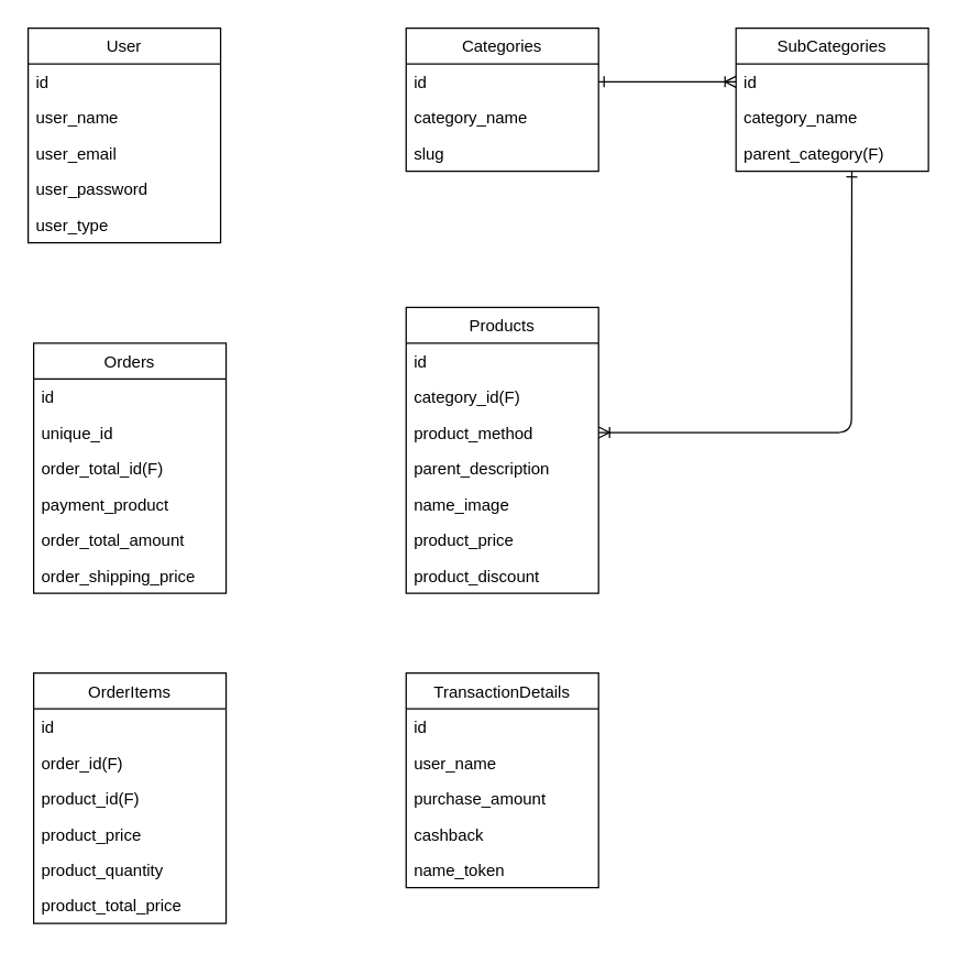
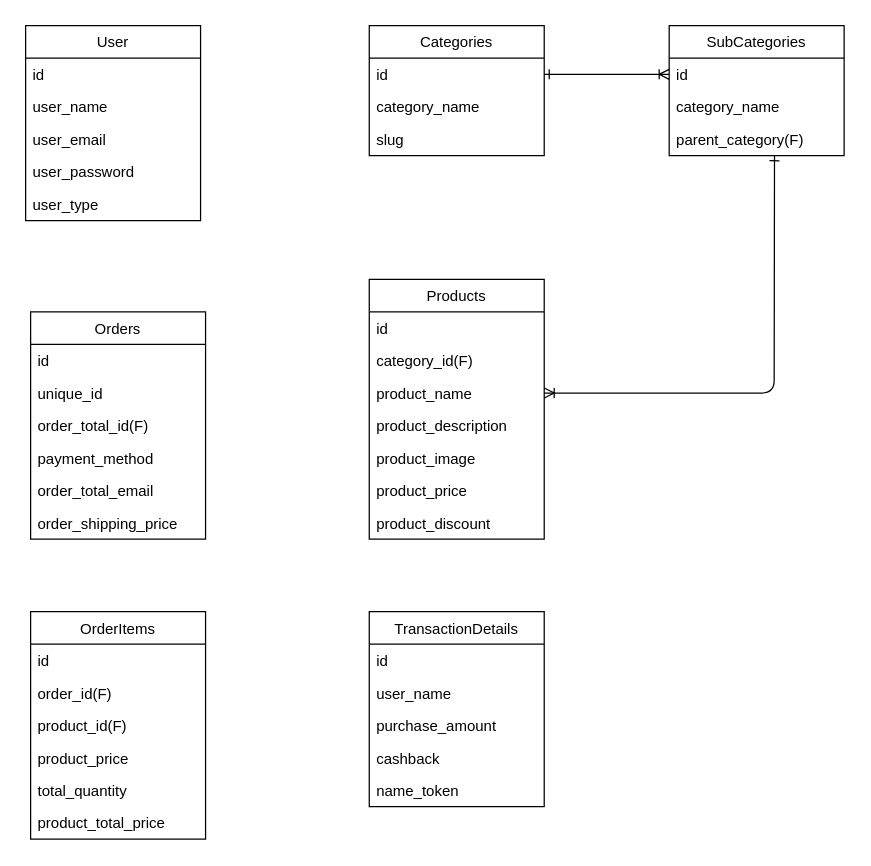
- <mxCell id="29" value="product_method" style="text;strokeColor=none;fillColor=none;align=left;verticalAlign=top;spacingLeft=4;spacingRight=4;overflow=hidden;rotatable=0;points=[[0,0.5],[1,0.5]];portConstraint=eastwest;" parent="26" vertex="1"><mxGeometry y="78" width="140" height="26" as="geometry" /></mxCell>
+ <mxCell id="29" value="product_name" style="text;strokeColor=none;fillColor=none;align=left;verticalAlign=top;spacingLeft=4;spacingRight=4;overflow=hidden;rotatable=0;points=[[0,0.5],[1,0.5]];portConstraint=eastwest;" parent="26" vertex="1"><mxGeometry y="78" width="140" height="26" as="geometry" /></mxCell>
- <mxCell id="30" value="parent_description" style="text;strokeColor=none;fillColor=none;align=left;verticalAlign=top;spacingLeft=4;spacingRight=4;overflow=hidden;rotatable=0;points=[[0,0.5],[1,0.5]];portConstraint=eastwest;" parent="26" vertex="1"><mxGeometry y="104" width="140" height="26" as="geometry" /></mxCell>
+ <mxCell id="30" value="product_description" style="text;strokeColor=none;fillColor=none;align=left;verticalAlign=top;spacingLeft=4;spacingRight=4;overflow=hidden;rotatable=0;points=[[0,0.5],[1,0.5]];portConstraint=eastwest;" parent="26" vertex="1"><mxGeometry y="104" width="140" height="26" as="geometry" /></mxCell>
- <mxCell id="16" value="payment_product" style="text;strokeColor=none;fillColor=none;align=left;verticalAlign=top;spacingLeft=4;spacingRight=4;overflow=hidden;rotatable=0;points=[[0,0.5],[1,0.5]];portConstraint=eastwest;" parent="12" vertex="1"><mxGeometry y="104" width="140" height="26" as="geometry" /></mxCell>
+ <mxCell id="16" value="payment_method" style="text;strokeColor=none;fillColor=none;align=left;verticalAlign=top;spacingLeft=4;spacingRight=4;overflow=hidden;rotatable=0;points=[[0,0.5],[1,0.5]];portConstraint=eastwest;" parent="12" vertex="1"><mxGeometry y="104" width="140" height="26" as="geometry" /></mxCell>
- <mxCell id="31" value="name_image" style="text;strokeColor=none;fillColor=none;align=left;verticalAlign=top;spacingLeft=4;spacingRight=4;overflow=hidden;rotatable=0;points=[[0,0.5],[1,0.5]];portConstraint=eastwest;" parent="26" vertex="1"><mxGeometry y="130" width="140" height="26" as="geometry" /></mxCell>
+ <mxCell id="31" value="product_image" style="text;strokeColor=none;fillColor=none;align=left;verticalAlign=top;spacingLeft=4;spacingRight=4;overflow=hidden;rotatable=0;points=[[0,0.5],[1,0.5]];portConstraint=eastwest;" parent="26" vertex="1"><mxGeometry y="130" width="140" height="26" as="geometry" /></mxCell>
- <mxCell id="17" value="order_total_amount" style="text;strokeColor=none;fillColor=none;align=left;verticalAlign=top;spacingLeft=4;spacingRight=4;overflow=hidden;rotatable=0;points=[[0,0.5],[1,0.5]];portConstraint=eastwest;" parent="12" vertex="1"><mxGeometry y="130" width="140" height="26" as="geometry" /></mxCell>
+ <mxCell id="17" value="order_total_email" style="text;strokeColor=none;fillColor=none;align=left;verticalAlign=top;spacingLeft=4;spacingRight=4;overflow=hidden;rotatable=0;points=[[0,0.5],[1,0.5]];portConstraint=eastwest;" parent="12" vertex="1"><mxGeometry y="130" width="140" height="26" as="geometry" /></mxCell>
- <mxCell id="24" value="product_quantity" style="text;strokeColor=none;fillColor=none;align=left;verticalAlign=top;spacingLeft=4;spacingRight=4;overflow=hidden;rotatable=0;points=[[0,0.5],[1,0.5]];portConstraint=eastwest;" parent="19" vertex="1"><mxGeometry y="130" width="140" height="26" as="geometry" /></mxCell>
+ <mxCell id="24" value="total_quantity" style="text;strokeColor=none;fillColor=none;align=left;verticalAlign=top;spacingLeft=4;spacingRight=4;overflow=hidden;rotatable=0;points=[[0,0.5],[1,0.5]];portConstraint=eastwest;" parent="19" vertex="1"><mxGeometry y="130" width="140" height="26" as="geometry" /></mxCell>
